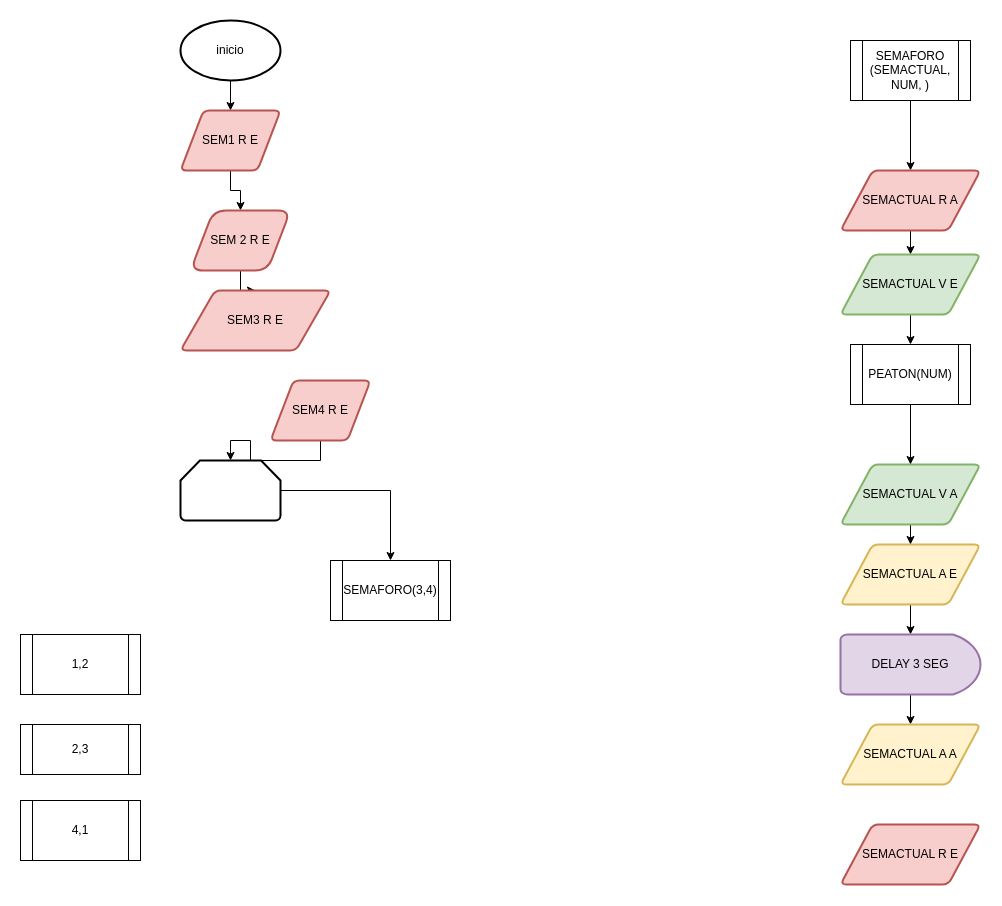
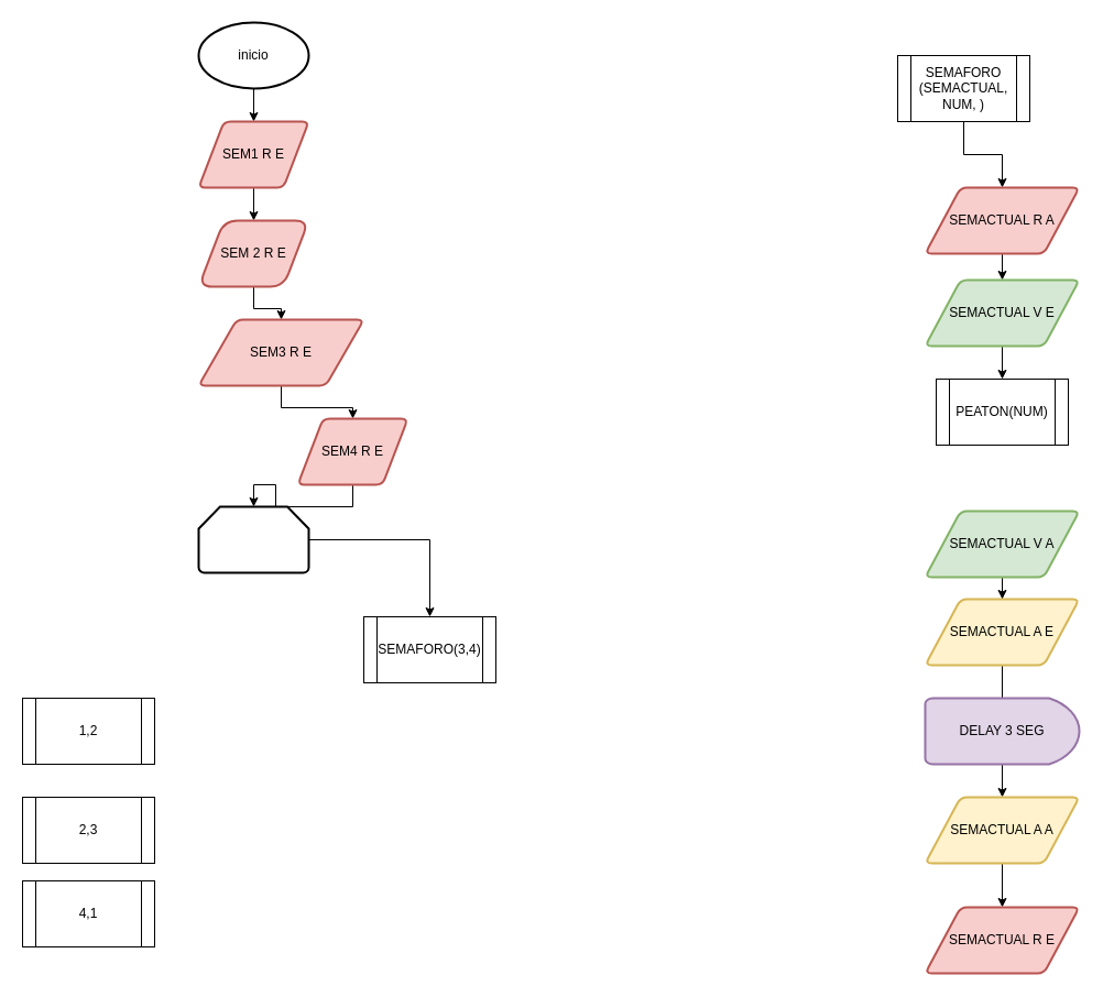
- <mxCell id="30" value="SEMAFORO (SEMACTUAL, NUM, )" style="shape=process;whiteSpace=wrap;html=1;backgroundOutline=1;" vertex="1" parent="1"><mxGeometry x="850" y="40" width="120" height="60" as="geometry" /></mxCell>
+ <mxCell id="30" value="SEMAFORO (SEMACTUAL, NUM, )" style="shape=process;whiteSpace=wrap;html=1;backgroundOutline=1;" vertex="1" parent="1"><mxGeometry x="815" y="50" width="120" height="60" as="geometry" /></mxCell>
- <mxCell id="7" value="&lt;div&gt;SEM 2 R E&lt;/div&gt;" style="shape=parallelogram;html=1;strokeWidth=2;perimeter=parallelogramPerimeter;whiteSpace=wrap;rounded=1;arcSize=25;size=0.23;fillColor=#f8cecc;strokeColor=#b85450;" vertex="1" parent="1"><mxGeometry x="190" y="210" width="100" height="60" as="geometry" /></mxCell>
+ <mxCell id="7" value="&lt;div&gt;SEM 2 R E&lt;/div&gt;" style="shape=parallelogram;html=1;strokeWidth=2;perimeter=parallelogramPerimeter;whiteSpace=wrap;rounded=1;arcSize=25;size=0.23;fillColor=#f8cecc;strokeColor=#b85450;" vertex="1" parent="1"><mxGeometry x="180" y="200" width="100" height="60" as="geometry" /></mxCell>
+ <mxCell id="8" value="" style="edgeStyle=orthogonalEdgeStyle;rounded=0;orthogonalLoop=1;jettySize=auto;html=1;" edge="1" parent="1" source="9" target="11"><mxGeometry relative="1" as="geometry" /></mxCell>
- <mxCell id="27" value="" style="edgeStyle=orthogonalEdgeStyle;rounded=0;orthogonalLoop=1;jettySize=auto;html=1;" edge="1" source="28" target="20" parent="1"><mxGeometry relative="1" as="geometry" /></mxCell>
- <mxCell id="21" value="" style="edgeStyle=orthogonalEdgeStyle;rounded=0;orthogonalLoop=1;jettySize=auto;html=1;" edge="1" source="22" target="24" parent="1"><mxGeometry relative="1" as="geometry" /></mxCell>
+ <mxCell id="21" value="" style="edgeStyle=orthogonalEdgeStyle;rounded=0;orthogonalLoop=1;jettySize=auto;html=1;endArrow=none;" edge="1" source="22" target="24" parent="1"><mxGeometry relative="1" as="geometry" /></mxCell>
- <mxCell id="33" value="2,3" style="shape=process;whiteSpace=wrap;html=1;backgroundOutline=1;" vertex="1" parent="1"><mxGeometry x="20" y="724" width="120" height="50" as="geometry" /></mxCell>
+ <mxCell id="33" value="2,3" style="shape=process;whiteSpace=wrap;html=1;backgroundOutline=1;" vertex="1" parent="1"><mxGeometry x="20" y="724" width="120" height="60" as="geometry" /></mxCell>
+ <mxCell id="25" value="" style="edgeStyle=orthogonalEdgeStyle;rounded=0;orthogonalLoop=1;jettySize=auto;html=1;" edge="1" source="26" target="29" parent="1"><mxGeometry relative="1" as="geometry" /></mxCell>
